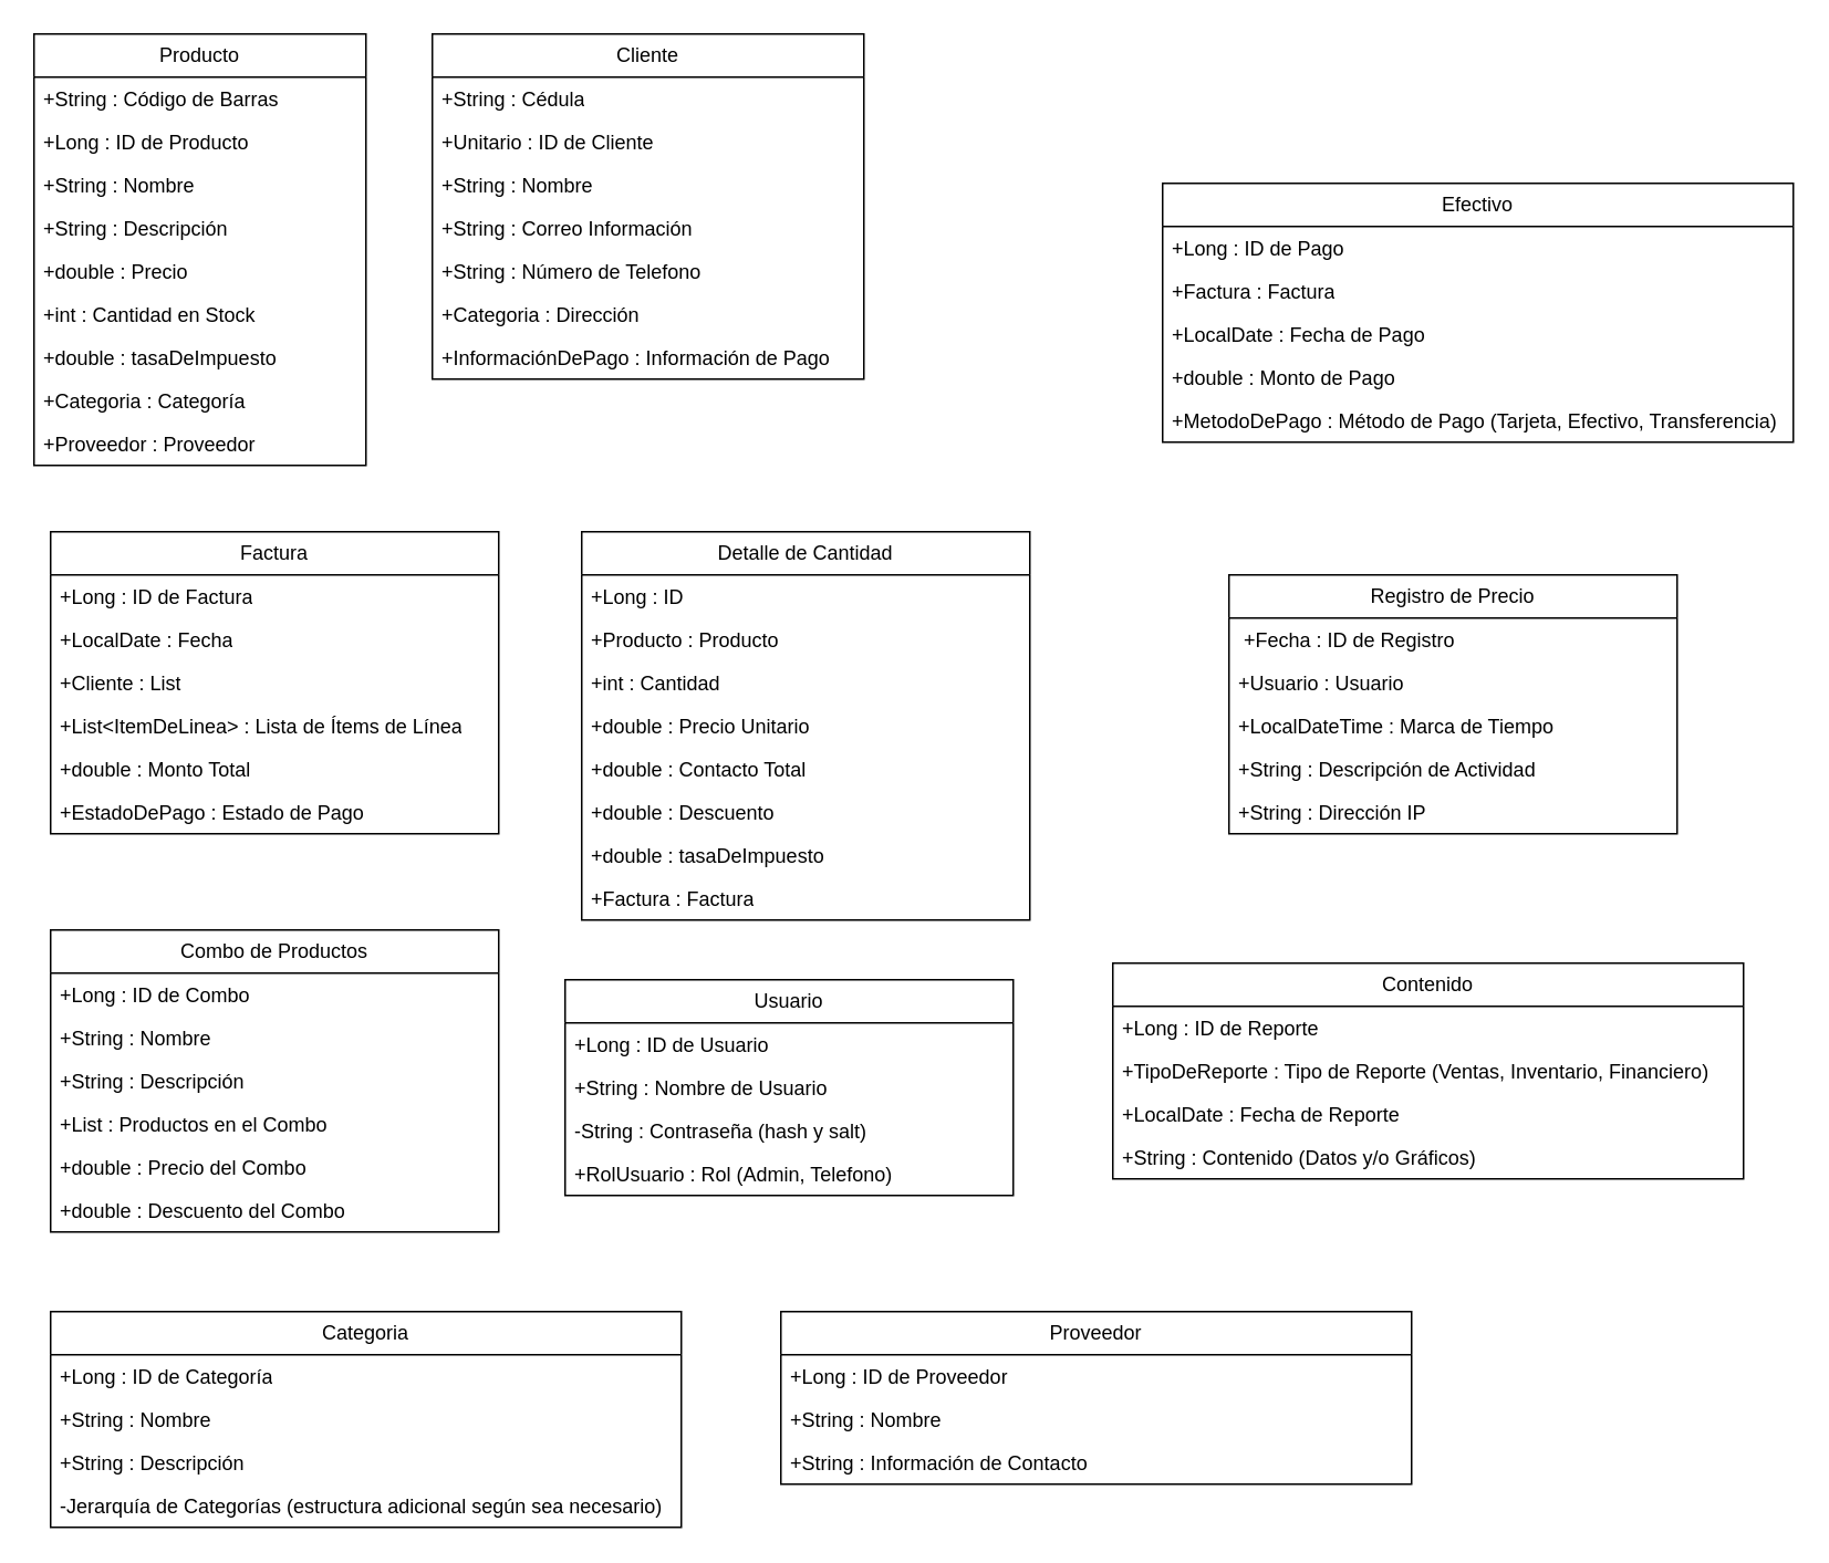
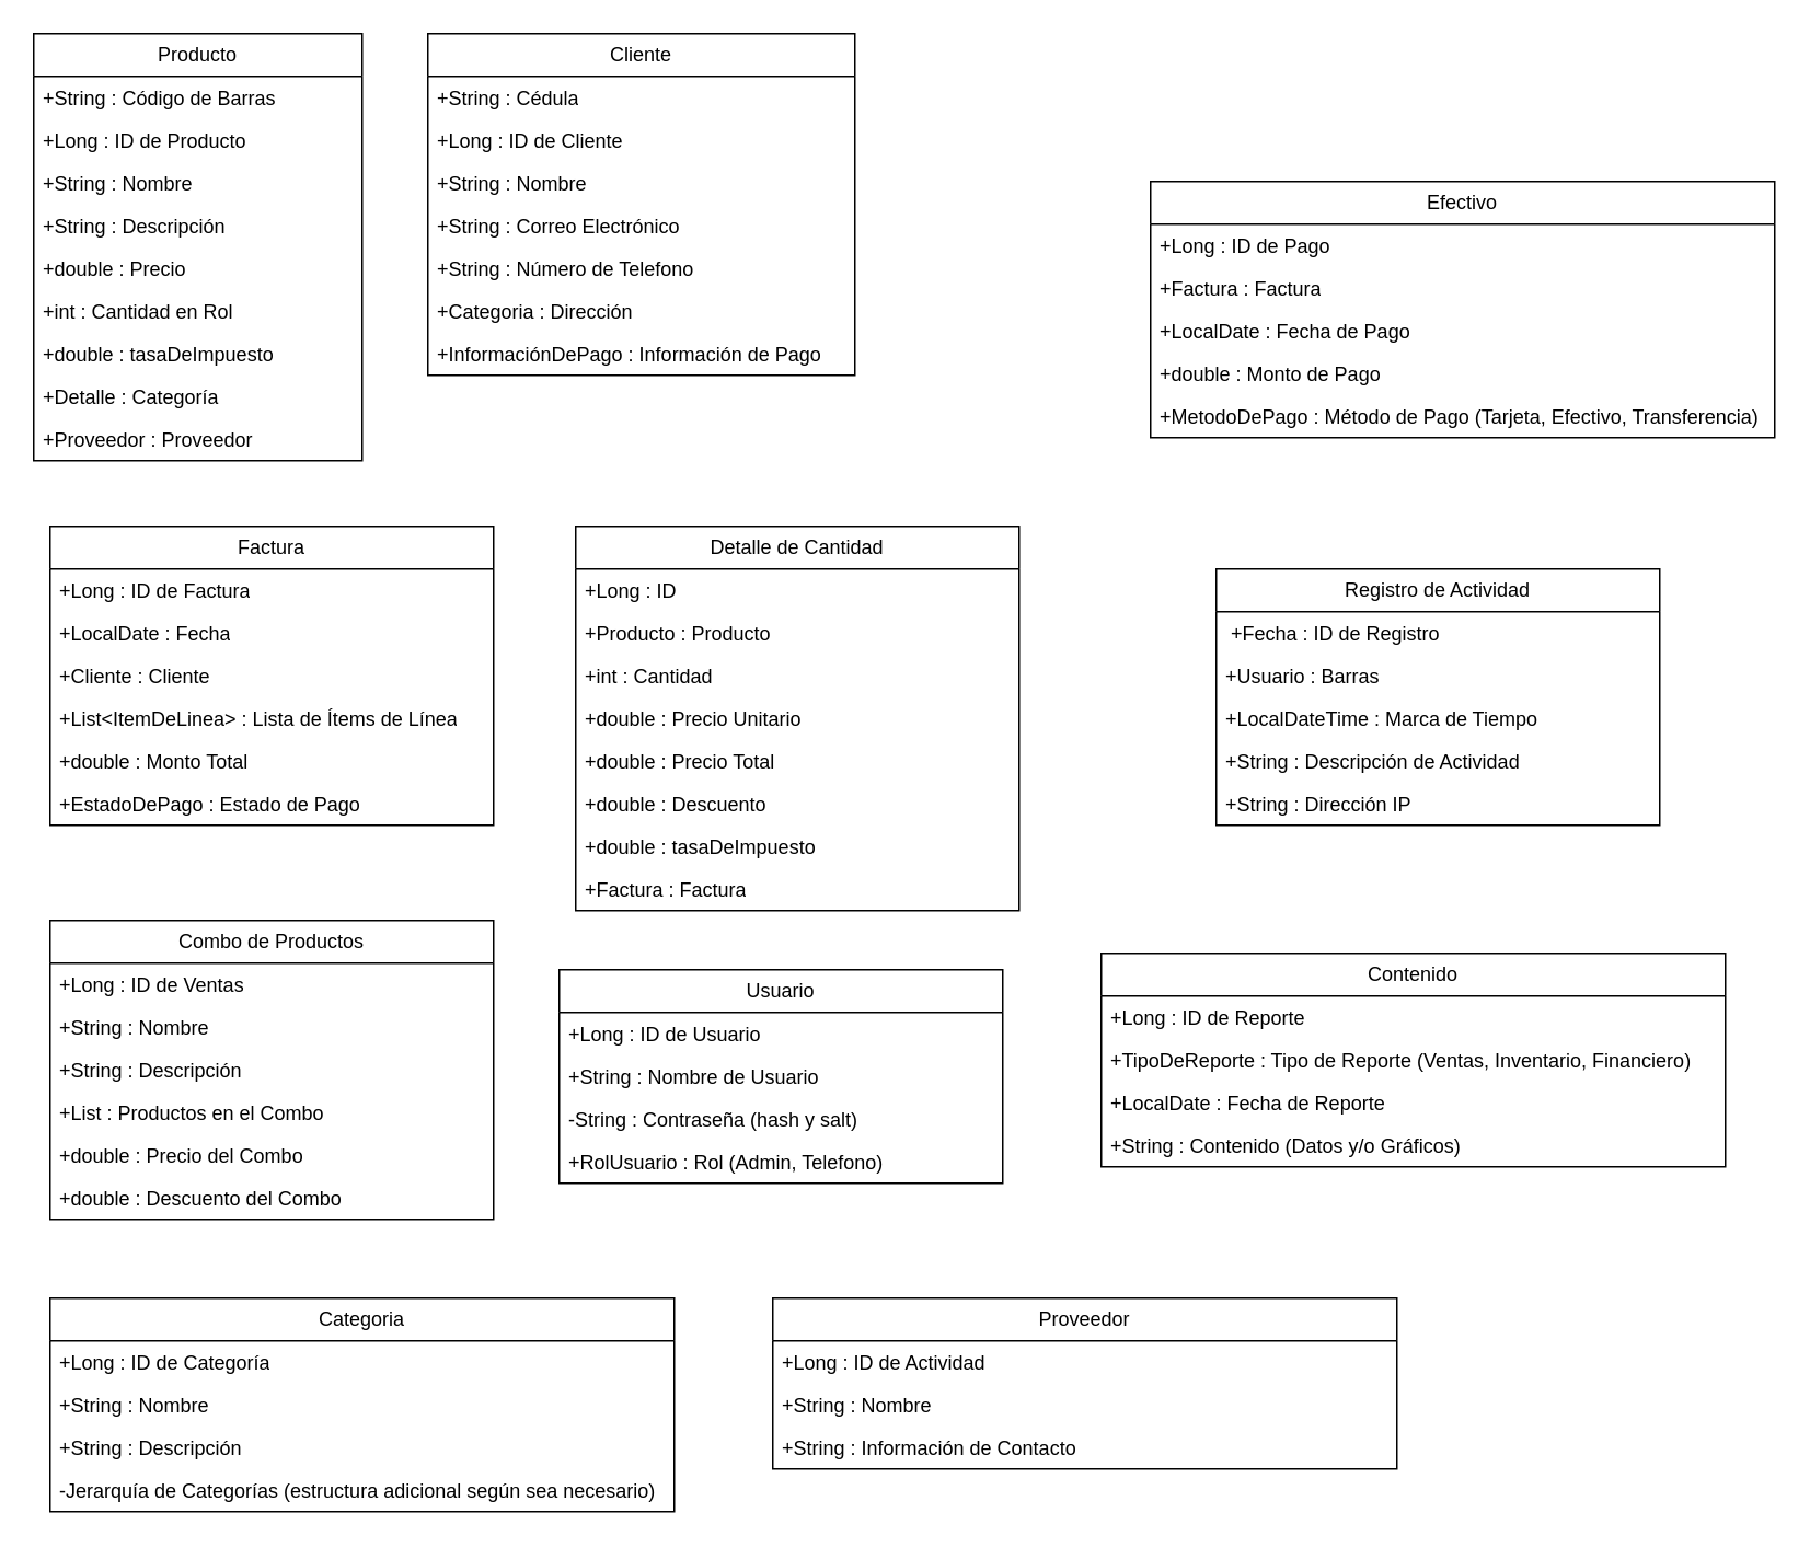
- <mxCell id="14" value="&lt;div&gt;&lt;div&gt;+Unitario : ID de Cliente&lt;/div&gt;&lt;/div&gt;&lt;div&gt;&lt;br&gt;&lt;/div&gt;" style="text;strokeColor=none;fillColor=none;align=left;verticalAlign=top;spacingLeft=4;spacingRight=4;overflow=hidden;rotatable=0;points=[[0,0.5],[1,0.5]];portConstraint=eastwest;whiteSpace=wrap;html=1;" vertex="1" parent="12"><mxGeometry y="52" width="260" height="26" as="geometry" /></mxCell>
+ <mxCell id="14" value="&lt;div&gt;&lt;div&gt;+Long : ID de Cliente&lt;/div&gt;&lt;/div&gt;&lt;div&gt;&lt;br&gt;&lt;/div&gt;" style="text;strokeColor=none;fillColor=none;align=left;verticalAlign=top;spacingLeft=4;spacingRight=4;overflow=hidden;rotatable=0;points=[[0,0.5],[1,0.5]];portConstraint=eastwest;whiteSpace=wrap;html=1;" vertex="1" parent="12"><mxGeometry y="52" width="260" height="26" as="geometry" /></mxCell>
- <mxCell id="16" value="&lt;div&gt;&lt;div&gt;+String : Correo Información&lt;/div&gt;&lt;/div&gt;&lt;div&gt;&lt;br&gt;&lt;/div&gt;" style="text;strokeColor=none;fillColor=none;align=left;verticalAlign=top;spacingLeft=4;spacingRight=4;overflow=hidden;rotatable=0;points=[[0,0.5],[1,0.5]];portConstraint=eastwest;whiteSpace=wrap;html=1;" vertex="1" parent="12"><mxGeometry y="104" width="260" height="26" as="geometry" /></mxCell>
+ <mxCell id="16" value="&lt;div&gt;&lt;div&gt;+String : Correo Electrónico&lt;/div&gt;&lt;/div&gt;&lt;div&gt;&lt;br&gt;&lt;/div&gt;" style="text;strokeColor=none;fillColor=none;align=left;verticalAlign=top;spacingLeft=4;spacingRight=4;overflow=hidden;rotatable=0;points=[[0,0.5],[1,0.5]];portConstraint=eastwest;whiteSpace=wrap;html=1;" vertex="1" parent="12"><mxGeometry y="104" width="260" height="26" as="geometry" /></mxCell>
- <mxCell id="8" value="&lt;div&gt;+int : Cantidad en Stock&lt;/div&gt;&lt;div&gt;&lt;br&gt;&lt;/div&gt;" style="text;strokeColor=none;fillColor=none;align=left;verticalAlign=top;spacingLeft=4;spacingRight=4;overflow=hidden;rotatable=0;points=[[0,0.5],[1,0.5]];portConstraint=eastwest;whiteSpace=wrap;html=1;" vertex="1" parent="2"><mxGeometry y="156" width="200" height="26" as="geometry" /></mxCell>
+ <mxCell id="8" value="&lt;div&gt;+int : Cantidad en Rol&lt;/div&gt;&lt;div&gt;&lt;br&gt;&lt;/div&gt;" style="text;strokeColor=none;fillColor=none;align=left;verticalAlign=top;spacingLeft=4;spacingRight=4;overflow=hidden;rotatable=0;points=[[0,0.5],[1,0.5]];portConstraint=eastwest;whiteSpace=wrap;html=1;" vertex="1" parent="2"><mxGeometry y="156" width="200" height="26" as="geometry" /></mxCell>
- <mxCell id="10" value="&lt;div&gt;+Categoria : Categoría&lt;/div&gt;&lt;div&gt;&lt;br&gt;&lt;/div&gt;" style="text;strokeColor=none;fillColor=none;align=left;verticalAlign=top;spacingLeft=4;spacingRight=4;overflow=hidden;rotatable=0;points=[[0,0.5],[1,0.5]];portConstraint=eastwest;whiteSpace=wrap;html=1;" vertex="1" parent="2"><mxGeometry y="208" width="200" height="26" as="geometry" /></mxCell>
+ <mxCell id="10" value="&lt;div&gt;+Detalle : Categoría&lt;/div&gt;&lt;div&gt;&lt;br&gt;&lt;/div&gt;" style="text;strokeColor=none;fillColor=none;align=left;verticalAlign=top;spacingLeft=4;spacingRight=4;overflow=hidden;rotatable=0;points=[[0,0.5],[1,0.5]];portConstraint=eastwest;whiteSpace=wrap;html=1;" vertex="1" parent="2"><mxGeometry y="208" width="200" height="26" as="geometry" /></mxCell>
- <mxCell id="62" value="Registro de Precio" style="swimlane;fontStyle=0;childLayout=stackLayout;horizontal=1;startSize=26;fillColor=none;horizontalStack=0;resizeParent=1;resizeParentMax=0;resizeLast=0;collapsible=1;marginBottom=0;whiteSpace=wrap;html=1;" vertex="1" parent="1"><mxGeometry x="740" y="346" width="270" height="156" as="geometry" /></mxCell>
+ <mxCell id="62" value="Registro de Actividad" style="swimlane;fontStyle=0;childLayout=stackLayout;horizontal=1;startSize=26;fillColor=none;horizontalStack=0;resizeParent=1;resizeParentMax=0;resizeLast=0;collapsible=1;marginBottom=0;whiteSpace=wrap;html=1;" vertex="1" parent="1"><mxGeometry x="740" y="346" width="270" height="156" as="geometry" /></mxCell>
- <mxCell id="23" value="&lt;div&gt;+Cliente : List&lt;/div&gt;&lt;div&gt;&lt;br&gt;&lt;/div&gt;" style="text;strokeColor=none;fillColor=none;align=left;verticalAlign=top;spacingLeft=4;spacingRight=4;overflow=hidden;rotatable=0;points=[[0,0.5],[1,0.5]];portConstraint=eastwest;whiteSpace=wrap;html=1;" vertex="1" parent="20"><mxGeometry y="78" width="270" height="26" as="geometry" /></mxCell>
+ <mxCell id="23" value="&lt;div&gt;+Cliente : Cliente&lt;/div&gt;&lt;div&gt;&lt;br&gt;&lt;/div&gt;" style="text;strokeColor=none;fillColor=none;align=left;verticalAlign=top;spacingLeft=4;spacingRight=4;overflow=hidden;rotatable=0;points=[[0,0.5],[1,0.5]];portConstraint=eastwest;whiteSpace=wrap;html=1;" vertex="1" parent="20"><mxGeometry y="78" width="270" height="26" as="geometry" /></mxCell>
- <mxCell id="64" value="+Usuario : Usuario" style="text;strokeColor=none;fillColor=none;align=left;verticalAlign=top;spacingLeft=4;spacingRight=4;overflow=hidden;rotatable=0;points=[[0,0.5],[1,0.5]];portConstraint=eastwest;whiteSpace=wrap;html=1;" vertex="1" parent="62"><mxGeometry y="52" width="270" height="26" as="geometry" /></mxCell>
+ <mxCell id="64" value="+Usuario : Barras" style="text;strokeColor=none;fillColor=none;align=left;verticalAlign=top;spacingLeft=4;spacingRight=4;overflow=hidden;rotatable=0;points=[[0,0.5],[1,0.5]];portConstraint=eastwest;whiteSpace=wrap;html=1;" vertex="1" parent="62"><mxGeometry y="52" width="270" height="26" as="geometry" /></mxCell>
- <mxCell id="32" value="+double : Contacto Total" style="text;strokeColor=none;fillColor=none;align=left;verticalAlign=top;spacingLeft=4;spacingRight=4;overflow=hidden;rotatable=0;points=[[0,0.5],[1,0.5]];portConstraint=eastwest;whiteSpace=wrap;html=1;" vertex="1" parent="27"><mxGeometry y="130" width="270" height="26" as="geometry" /></mxCell>
+ <mxCell id="32" value="+double : Precio Total" style="text;strokeColor=none;fillColor=none;align=left;verticalAlign=top;spacingLeft=4;spacingRight=4;overflow=hidden;rotatable=0;points=[[0,0.5],[1,0.5]];portConstraint=eastwest;whiteSpace=wrap;html=1;" vertex="1" parent="27"><mxGeometry y="130" width="270" height="26" as="geometry" /></mxCell>
- <mxCell id="37" value="&lt;div&gt;&lt;div&gt;&lt;div&gt;&lt;div&gt;+Long : ID de Combo&lt;/div&gt;&lt;/div&gt;&lt;/div&gt;&lt;/div&gt;&lt;div&gt;&lt;br&gt;&lt;/div&gt;" style="text;strokeColor=none;fillColor=none;align=left;verticalAlign=top;spacingLeft=4;spacingRight=4;overflow=hidden;rotatable=0;points=[[0,0.5],[1,0.5]];portConstraint=eastwest;whiteSpace=wrap;html=1;" vertex="1" parent="36"><mxGeometry y="26" width="270" height="26" as="geometry" /></mxCell>
+ <mxCell id="37" value="&lt;div&gt;&lt;div&gt;&lt;div&gt;&lt;div&gt;+Long : ID de Ventas&lt;/div&gt;&lt;/div&gt;&lt;/div&gt;&lt;/div&gt;&lt;div&gt;&lt;br&gt;&lt;/div&gt;" style="text;strokeColor=none;fillColor=none;align=left;verticalAlign=top;spacingLeft=4;spacingRight=4;overflow=hidden;rotatable=0;points=[[0,0.5],[1,0.5]];portConstraint=eastwest;whiteSpace=wrap;html=1;" vertex="1" parent="36"><mxGeometry y="26" width="270" height="26" as="geometry" /></mxCell>
- <mxCell id="54" value="+Long : ID de Proveedor" style="text;strokeColor=none;fillColor=none;align=left;verticalAlign=top;spacingLeft=4;spacingRight=4;overflow=hidden;rotatable=0;points=[[0,0.5],[1,0.5]];portConstraint=eastwest;whiteSpace=wrap;html=1;" vertex="1" parent="53"><mxGeometry y="26" width="380" height="26" as="geometry" /></mxCell>
+ <mxCell id="54" value="+Long : ID de Actividad" style="text;strokeColor=none;fillColor=none;align=left;verticalAlign=top;spacingLeft=4;spacingRight=4;overflow=hidden;rotatable=0;points=[[0,0.5],[1,0.5]];portConstraint=eastwest;whiteSpace=wrap;html=1;" vertex="1" parent="53"><mxGeometry y="26" width="380" height="26" as="geometry" /></mxCell>
